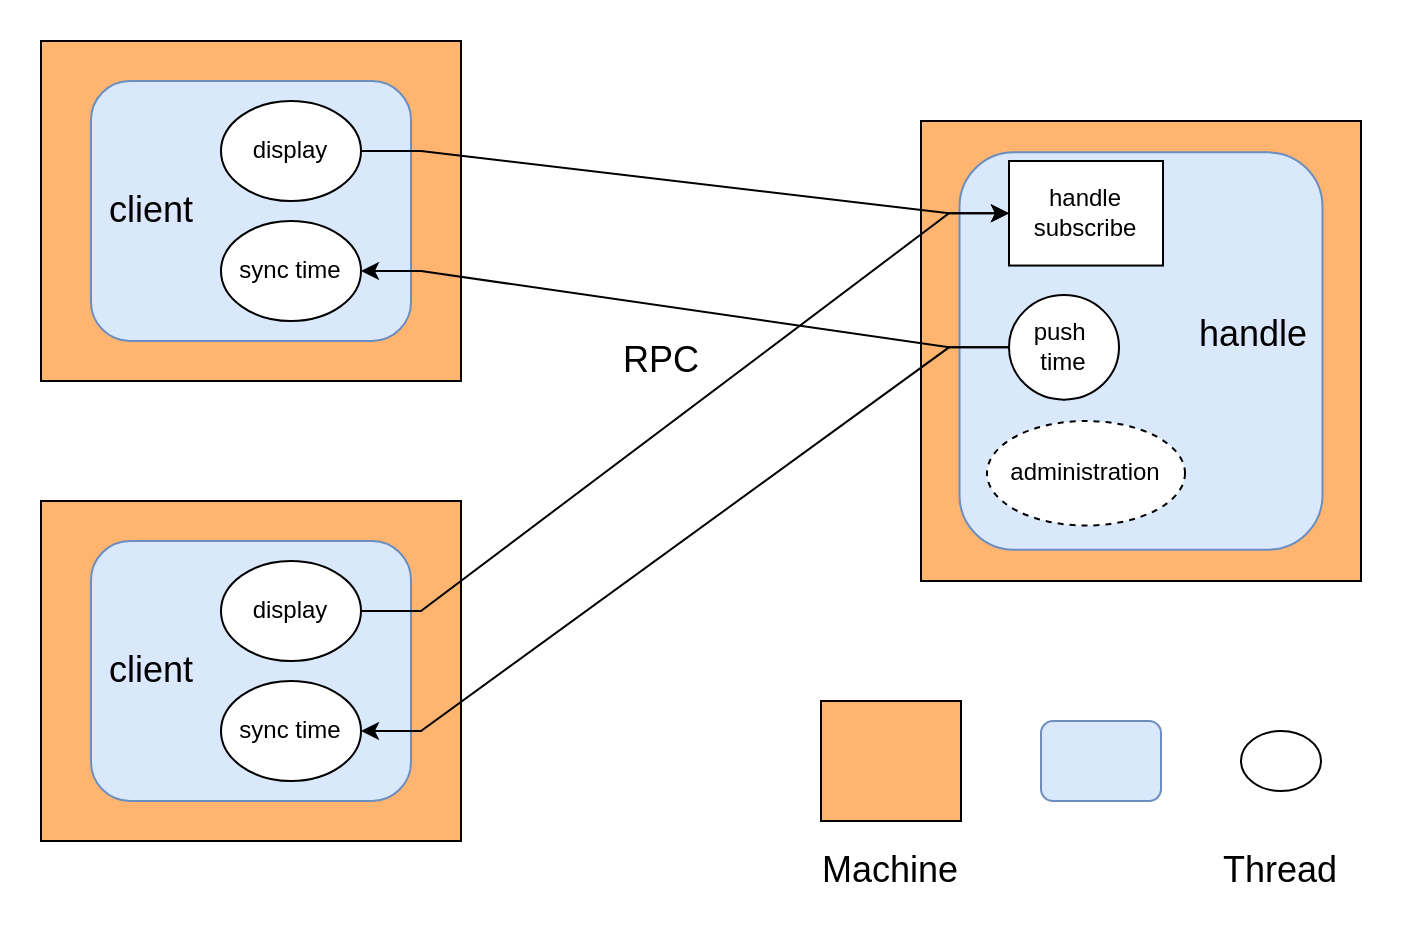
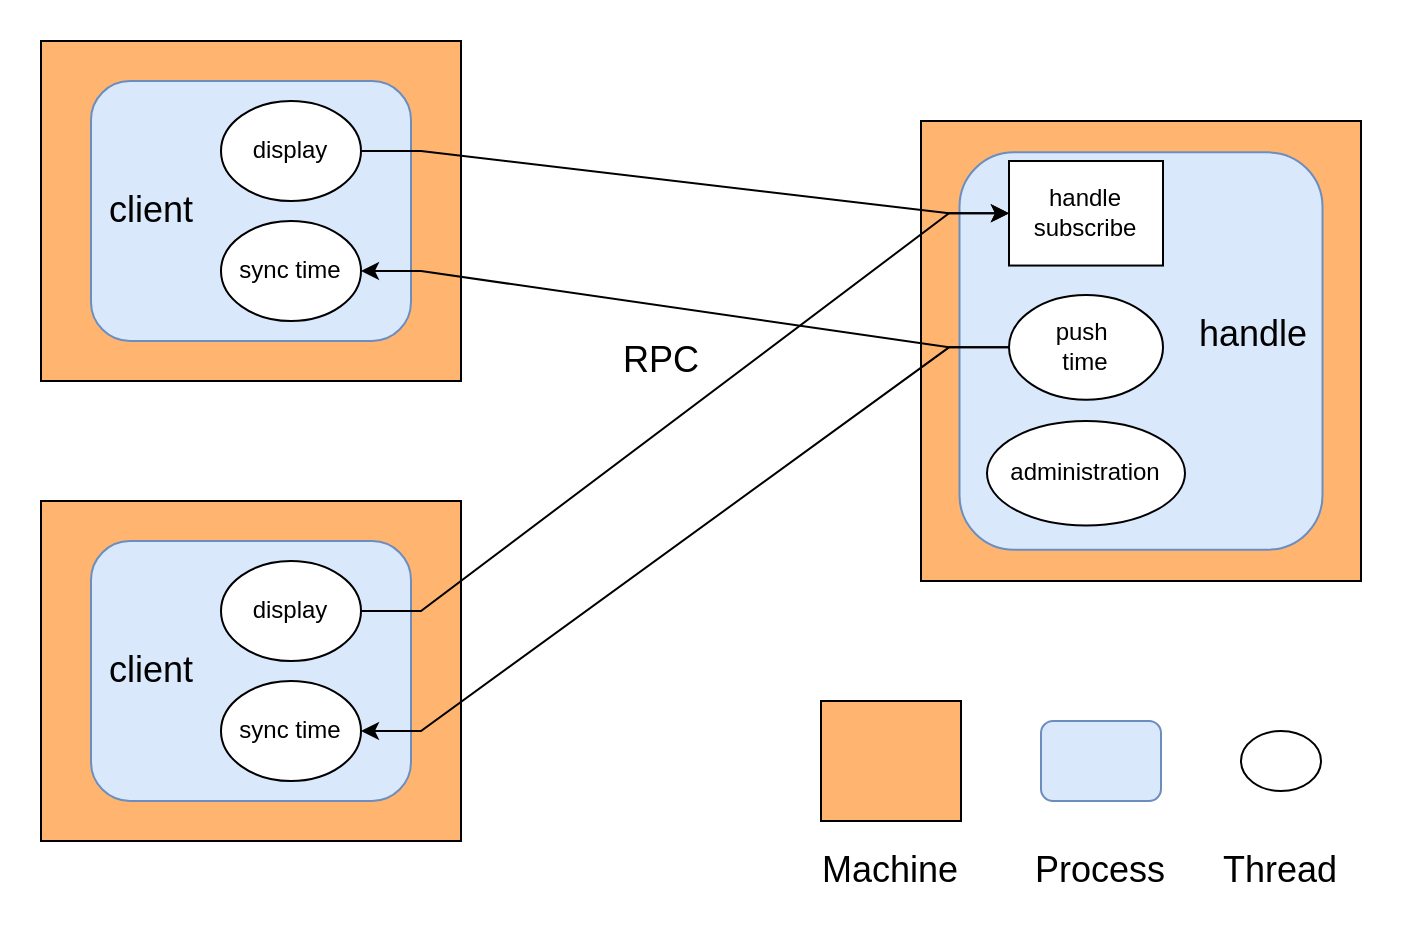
- <mxCell id="26" value="push&amp;nbsp;&lt;br&gt;time" style="ellipse;whiteSpace=wrap;html=1;" vertex="1" parent="22"><mxGeometry x="44" y="87.041" width="55" height="52.273" as="geometry" /></mxCell>
+ <mxCell id="26" value="push&amp;nbsp;&lt;br&gt;time" style="ellipse;whiteSpace=wrap;html=1;" vertex="1" parent="22"><mxGeometry x="44" y="87.041" width="77" height="52.273" as="geometry" /></mxCell>
- <mxCell id="28" value="administration" style="ellipse;whiteSpace=wrap;html=1;dashed=1;" vertex="1" parent="22"><mxGeometry x="33" y="149.998" width="99.0" height="52.273" as="geometry" /></mxCell>
+ <mxCell id="28" value="administration" style="ellipse;whiteSpace=wrap;html=1;" vertex="1" parent="22"><mxGeometry x="33" y="149.998" width="99.0" height="52.273" as="geometry" /></mxCell>
+ <mxCell id="20" value="Process" style="text;html=1;strokeColor=none;fillColor=none;align=center;verticalAlign=middle;whiteSpace=wrap;rounded=0;fontSize=18;" vertex="1" parent="14"><mxGeometry x="110" y="70" width="60" height="30" as="geometry" /></mxCell>
